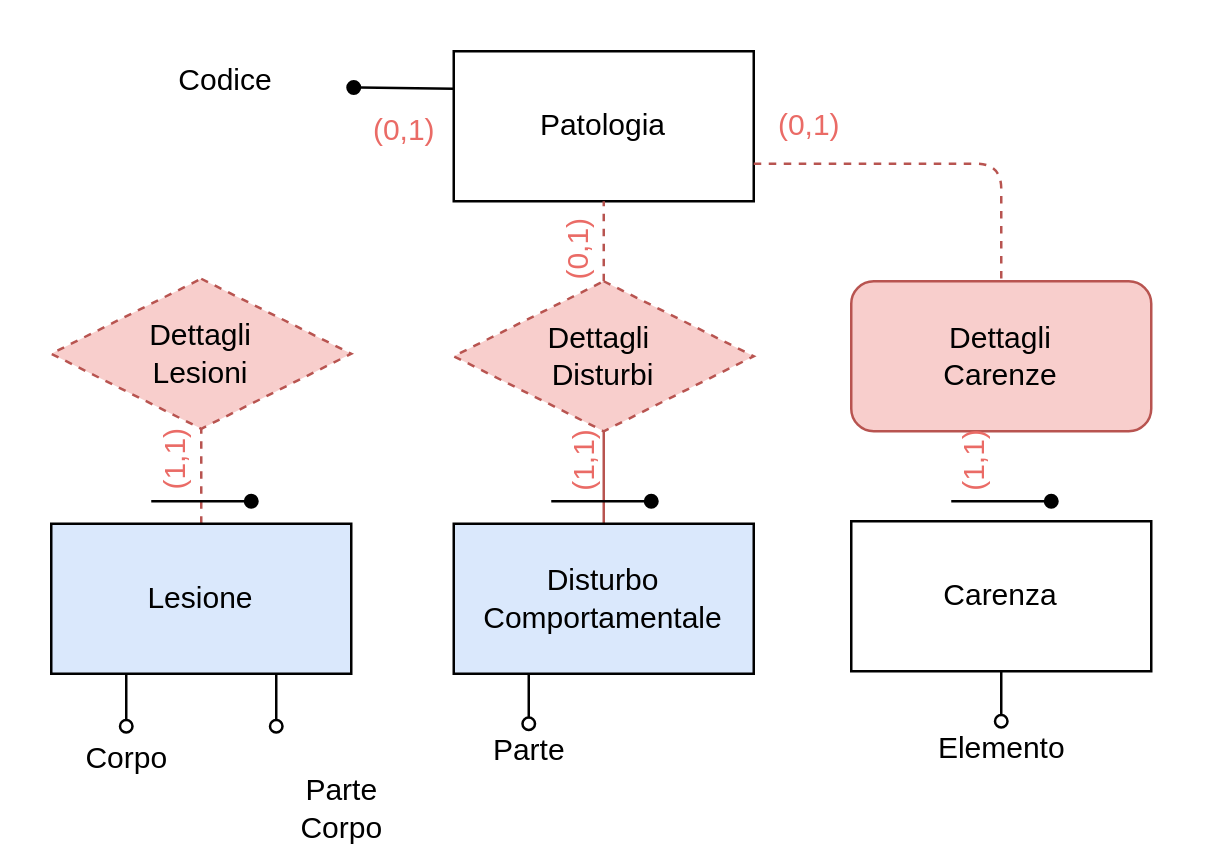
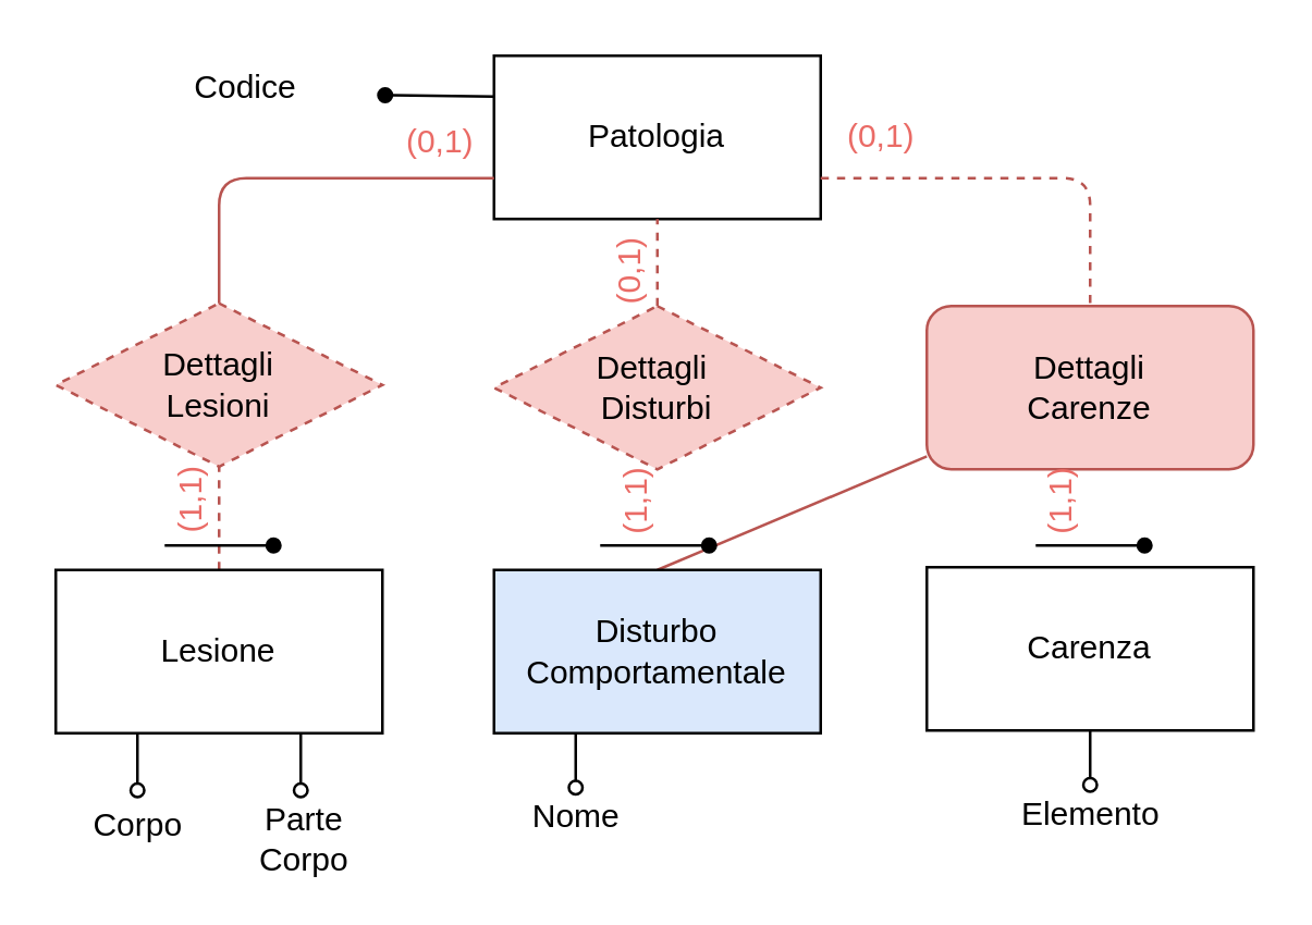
+ <mxCell id="24" value="" style="endArrow=none;html=1;exitX=0.5;exitY=0;exitDx=0;exitDy=0;entryX=0;entryY=0.75;entryDx=0;entryDy=0;fillColor=#f8cecc;strokeColor=#b85450;" edge="1" parent="1" source="23" target="2"><mxGeometry width="50" height="50" relative="1" as="geometry"><mxPoint x="-10" y="70" as="sourcePoint" /><mxPoint x="40" y="20" as="targetPoint" /><Array as="points"><mxPoint x="80" y="65" /></Array></mxGeometry></mxCell>
- <mxCell id="6" value="" style="endArrow=none;html=1;fillColor=#f8cecc;strokeColor=#b85450;exitX=0.5;exitY=0;exitDx=0;exitDy=0;entryX=0.5;entryY=1;entryDx=0;entryDy=0;" parent="1" source="9" target="25" edge="1"><mxGeometry width="50" height="50" relative="1" as="geometry"><mxPoint x="270" y="190" as="sourcePoint" /><mxPoint x="241" y="180" as="targetPoint" /></mxGeometry></mxCell>
+ <mxCell id="6" value="" style="endArrow=none;html=1;fillColor=#f8cecc;strokeColor=#b85450;exitX=0.5;exitY=0;exitDx=0;exitDy=0;" parent="1" source="9" target="27" edge="1"><mxGeometry width="50" height="50" relative="1" as="geometry"><mxPoint x="270" y="190" as="sourcePoint" /><mxPoint x="241" y="180" as="targetPoint" /></mxGeometry></mxCell>
- <mxCell id="10" value="Lesione" style="rounded=0;whiteSpace=wrap;html=1;fillColor=#dae8fc;" parent="1" vertex="1"><mxGeometry x="20" y="209" width="120" height="60" as="geometry" /></mxCell>
+ <mxCell id="10" value="Lesione" style="rounded=0;whiteSpace=wrap;html=1;" parent="1" vertex="1"><mxGeometry x="20" y="209" width="120" height="60" as="geometry" /></mxCell>
- <mxCell id="18" value="&lt;font style=&quot;font-size: 12px&quot;&gt;Parte&lt;/font&gt;" style="text;html=1;strokeColor=none;fillColor=none;align=center;verticalAlign=middle;whiteSpace=wrap;rounded=0;" parent="1" vertex="1"><mxGeometry x="188.5" y="289" width="45" height="22" as="geometry" /></mxCell>
+ <mxCell id="18" value="&lt;font style=&quot;font-size: 12px&quot;&gt;Nome&lt;/font&gt;" style="text;html=1;strokeColor=none;fillColor=none;align=center;verticalAlign=middle;whiteSpace=wrap;rounded=0;" parent="1" vertex="1"><mxGeometry x="188.5" y="289" width="45" height="22" as="geometry" /></mxCell>
- <mxCell id="16" value="&lt;font style=&quot;font-size: 12px&quot;&gt;Parte&lt;br&gt;Corpo&lt;br&gt;&lt;/font&gt;" style="text;html=1;strokeColor=none;fillColor=none;align=center;verticalAlign=middle;whiteSpace=wrap;rounded=0;" parent="1" vertex="1"><mxGeometry x="114" y="313" width="45" height="20" as="geometry" /></mxCell>
+ <mxCell id="16" value="&lt;font style=&quot;font-size: 12px&quot;&gt;Parte&lt;br&gt;Corpo&lt;br&gt;&lt;/font&gt;" style="text;html=1;strokeColor=none;fillColor=none;align=center;verticalAlign=middle;whiteSpace=wrap;rounded=0;" parent="1" vertex="1"><mxGeometry x="89" y="298" width="45" height="20" as="geometry" /></mxCell>
